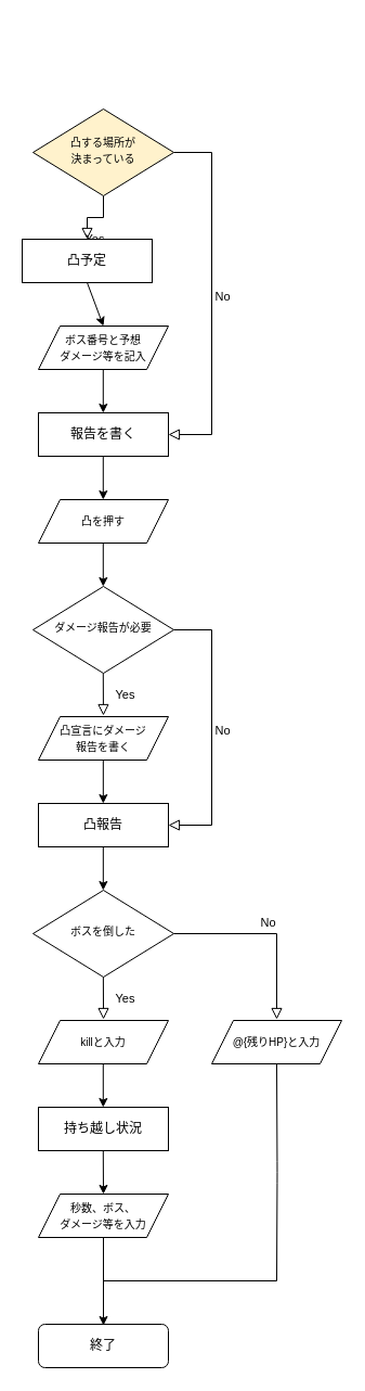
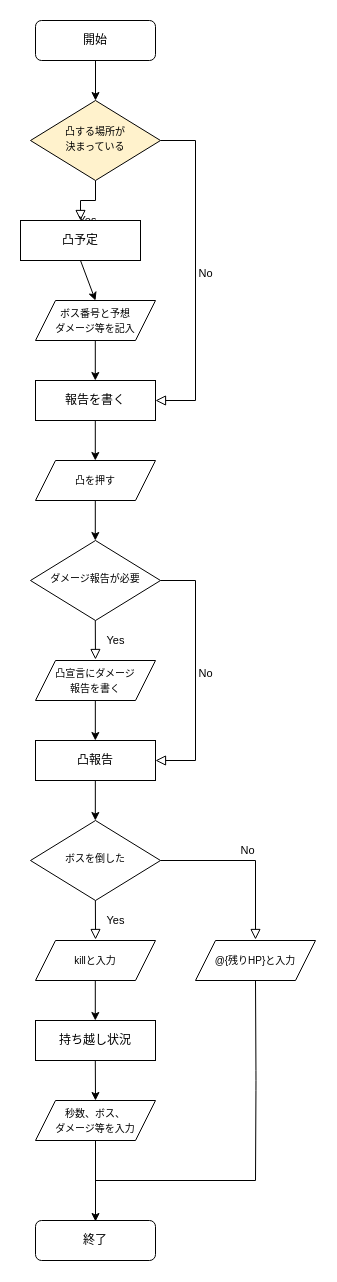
+ <mxCell id="2" value="&lt;font style=&quot;vertical-align: inherit&quot;&gt;&lt;font style=&quot;vertical-align: inherit&quot;&gt;開始&lt;br&gt;&lt;/font&gt;&lt;/font&gt;" style="rounded=1;whiteSpace=wrap;html=1;fontSize=12;glass=0;strokeWidth=1;shadow=0;" parent="1" vertex="1"><mxGeometry x="35" y="20" width="120" height="40" as="geometry" /></mxCell>
+ <mxCell id="8" value="" style="endArrow=classic;html=1;exitX=0.5;exitY=1;exitDx=0;exitDy=0;entryX=0.5;entryY=0;entryDx=0;entryDy=0;" parent="1" source="2" target="5" edge="1"><mxGeometry width="50" height="50" relative="1" as="geometry"><mxPoint x="95" y="62" as="sourcePoint" /><mxPoint x="135" y="30" as="targetPoint" /></mxGeometry></mxCell>
